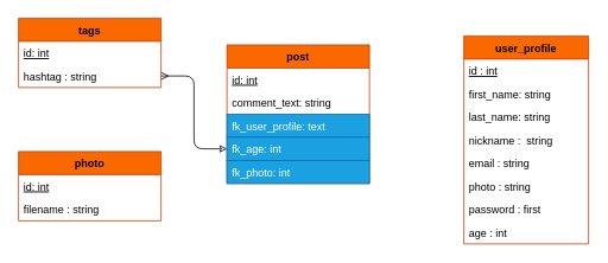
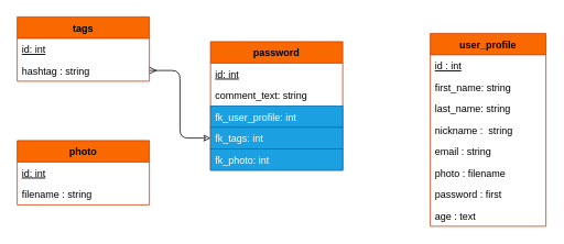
- <mxCell id="11" value="post" style="swimlane;fontStyle=1;align=center;verticalAlign=top;childLayout=stackLayout;horizontal=1;startSize=26;horizontalStack=0;resizeParent=1;resizeParentMax=0;resizeLast=0;collapsible=1;marginBottom=0;fillColor=#fa6800;fontColor=#000000;strokeColor=#C73500;" parent="1" vertex="1"><mxGeometry x="254" y="50" width="160" height="156" as="geometry" /></mxCell>
+ <mxCell id="11" value="password" style="swimlane;fontStyle=1;align=center;verticalAlign=top;childLayout=stackLayout;horizontal=1;startSize=26;horizontalStack=0;resizeParent=1;resizeParentMax=0;resizeLast=0;collapsible=1;marginBottom=0;fillColor=#fa6800;fontColor=#000000;strokeColor=#C73500;" parent="1" vertex="1"><mxGeometry x="254" y="50" width="160" height="156" as="geometry" /></mxCell>
- <mxCell id="14" value="fk_user_profile: text" style="text;strokeColor=#006EAF;fillColor=#1ba1e2;align=left;verticalAlign=top;spacingLeft=4;spacingRight=4;overflow=hidden;rotatable=0;points=[[0,0.5],[1,0.5]];portConstraint=eastwest;fontColor=#ffffff;" parent="11" vertex="1"><mxGeometry y="78" width="160" height="26" as="geometry" /></mxCell>
+ <mxCell id="14" value="fk_user_profile: int" style="text;strokeColor=#006EAF;fillColor=#1ba1e2;align=left;verticalAlign=top;spacingLeft=4;spacingRight=4;overflow=hidden;rotatable=0;points=[[0,0.5],[1,0.5]];portConstraint=eastwest;fontColor=#ffffff;" parent="11" vertex="1"><mxGeometry y="78" width="160" height="26" as="geometry" /></mxCell>
- <mxCell id="15" value="fk_age: int" style="text;strokeColor=#006EAF;fillColor=#1ba1e2;align=left;verticalAlign=top;spacingLeft=4;spacingRight=4;overflow=hidden;rotatable=0;points=[[0,0.5],[1,0.5]];portConstraint=eastwest;fontColor=#ffffff;" vertex="1" parent="11"><mxGeometry y="104" width="160" height="26" as="geometry" /></mxCell>
+ <mxCell id="15" value="fk_tags: int" style="text;strokeColor=#006EAF;fillColor=#1ba1e2;align=left;verticalAlign=top;spacingLeft=4;spacingRight=4;overflow=hidden;rotatable=0;points=[[0,0.5],[1,0.5]];portConstraint=eastwest;fontColor=#ffffff;" vertex="1" parent="11"><mxGeometry y="104" width="160" height="26" as="geometry" /></mxCell>
- <mxCell id="8" value="photo : string " style="text;strokeColor=none;fillColor=none;align=left;verticalAlign=top;spacingLeft=4;spacingRight=4;overflow=hidden;rotatable=0;points=[[0,0.5],[1,0.5]];portConstraint=eastwest;" parent="2" vertex="1"><mxGeometry y="156" width="140" height="26" as="geometry" /></mxCell>
+ <mxCell id="8" value="photo : filename " style="text;strokeColor=none;fillColor=none;align=left;verticalAlign=top;spacingLeft=4;spacingRight=4;overflow=hidden;rotatable=0;points=[[0,0.5],[1,0.5]];portConstraint=eastwest;" parent="2" vertex="1"><mxGeometry y="156" width="140" height="26" as="geometry" /></mxCell>
- <mxCell id="10" value="age : int" style="text;strokeColor=none;fillColor=none;align=left;verticalAlign=top;spacingLeft=4;spacingRight=4;overflow=hidden;rotatable=0;points=[[0,0.5],[1,0.5]];portConstraint=eastwest;" parent="2" vertex="1"><mxGeometry y="208" width="140" height="26" as="geometry" /></mxCell>
+ <mxCell id="10" value="age : text" style="text;strokeColor=none;fillColor=none;align=left;verticalAlign=top;spacingLeft=4;spacingRight=4;overflow=hidden;rotatable=0;points=[[0,0.5],[1,0.5]];portConstraint=eastwest;" parent="2" vertex="1"><mxGeometry y="208" width="140" height="26" as="geometry" /></mxCell>
